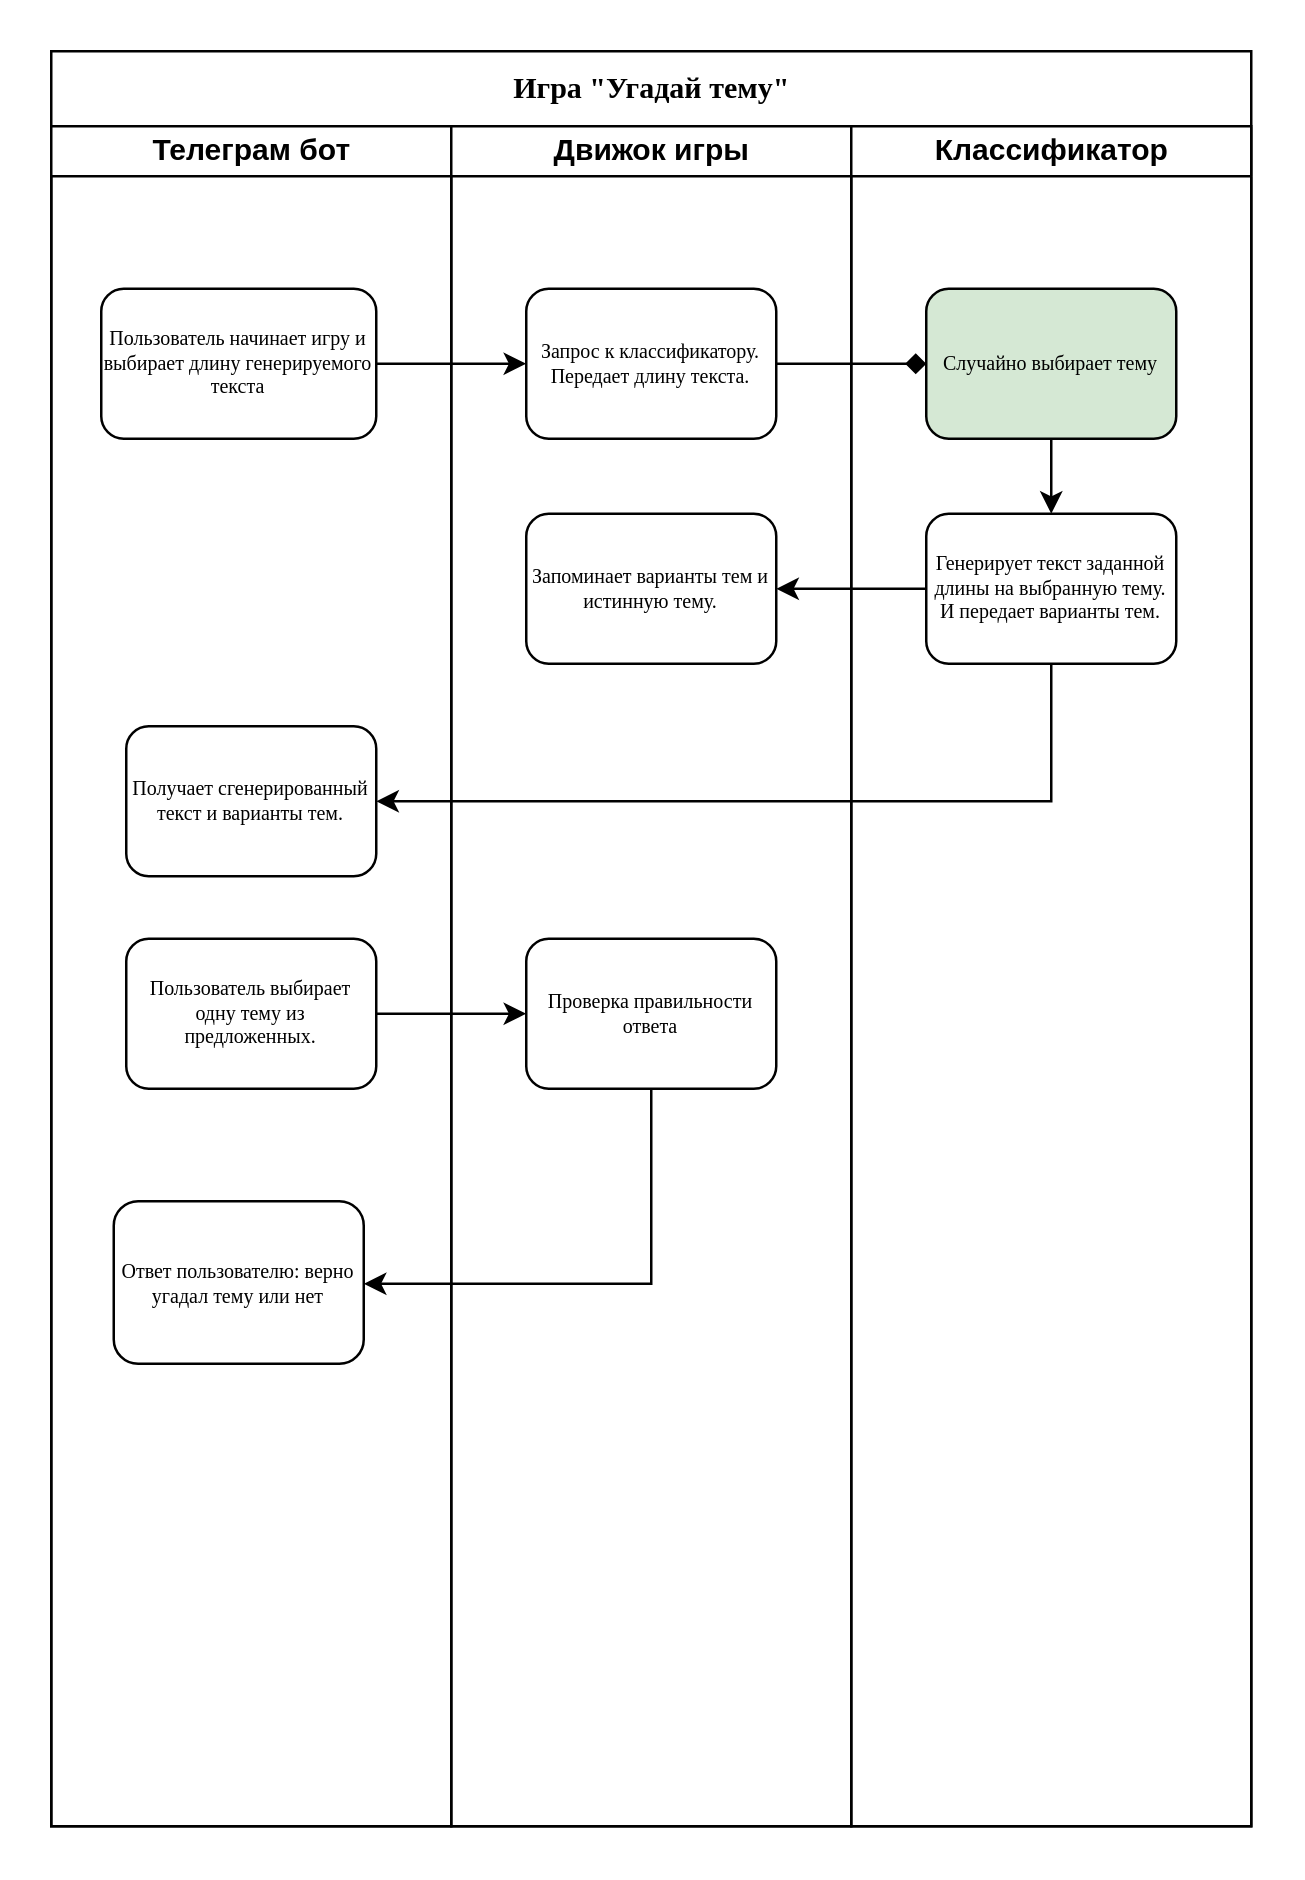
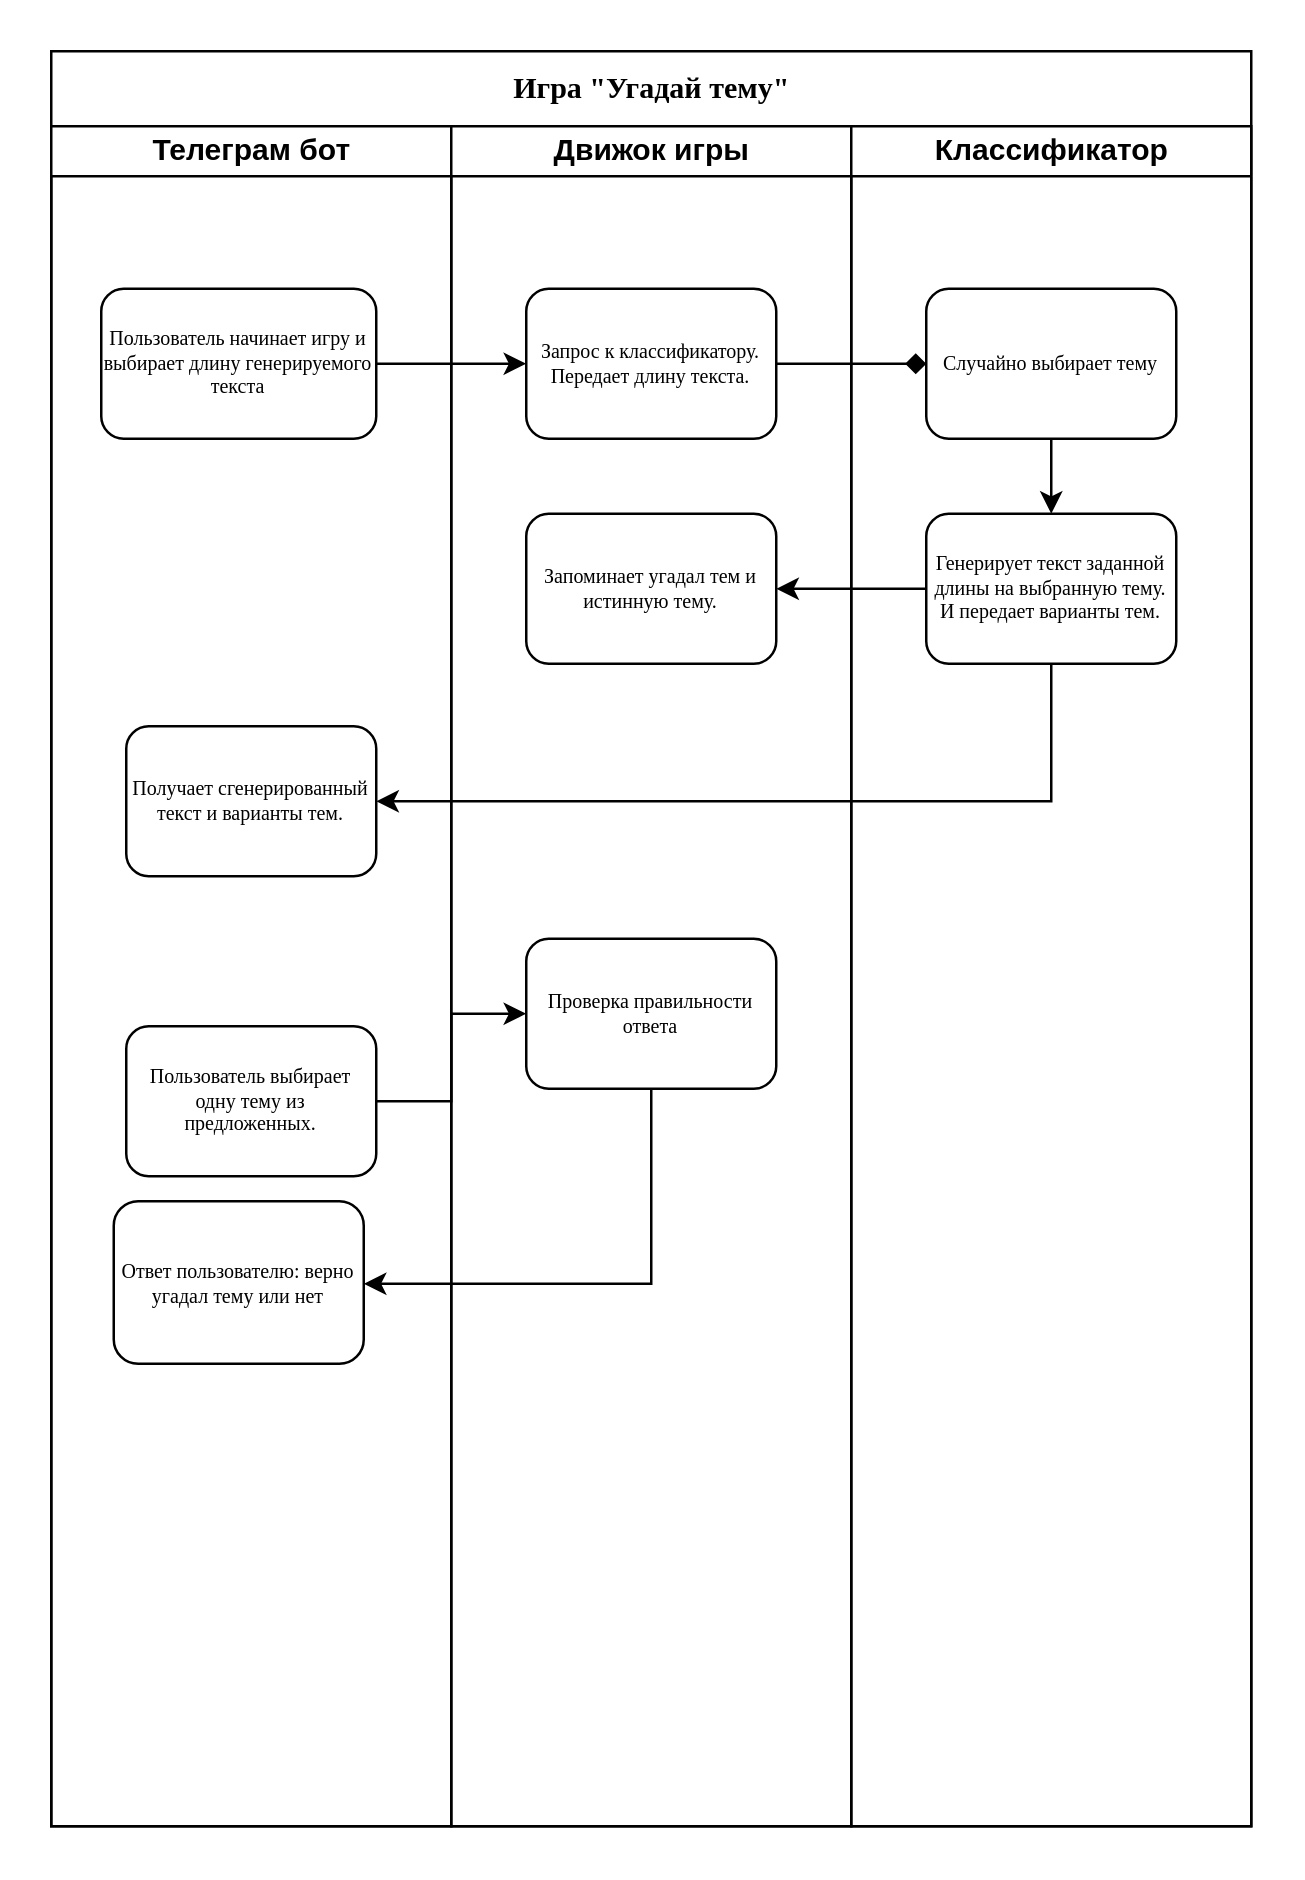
- <mxCell id="14" value="Случайно выбирает тему" style="rounded=1;whiteSpace=wrap;html=1;shadow=0;labelBackgroundColor=none;strokeWidth=1;fontFamily=Verdana;fontSize=8;align=center;fillColor=#d5e8d4;" parent="12" vertex="1"><mxGeometry x="30" y="65" width="100" height="60" as="geometry" /></mxCell>
+ <mxCell id="14" value="Случайно выбирает тему" style="rounded=1;whiteSpace=wrap;html=1;shadow=0;labelBackgroundColor=none;strokeWidth=1;fontFamily=Verdana;fontSize=8;align=center;" parent="12" vertex="1"><mxGeometry x="30" y="65" width="100" height="60" as="geometry" /></mxCell>
- <mxCell id="10" value="Запоминает варианты тем и истинную тему." style="rounded=1;whiteSpace=wrap;html=1;shadow=0;labelBackgroundColor=none;strokeWidth=1;fontFamily=Verdana;fontSize=8;align=center;" parent="8" vertex="1"><mxGeometry x="30" y="155" width="100" height="60" as="geometry" /></mxCell>
+ <mxCell id="10" value="Запоминает угадал тем и истинную тему." style="rounded=1;whiteSpace=wrap;html=1;shadow=0;labelBackgroundColor=none;strokeWidth=1;fontFamily=Verdana;fontSize=8;align=center;" parent="8" vertex="1"><mxGeometry x="30" y="155" width="100" height="60" as="geometry" /></mxCell>
- <mxCell id="7" value="Пользователь выбирает одну тему из предложенных." style="rounded=1;whiteSpace=wrap;html=1;shadow=0;labelBackgroundColor=none;strokeWidth=1;fontFamily=Verdana;fontSize=8;align=center;" parent="3" vertex="1"><mxGeometry x="30" y="325" width="100" height="60" as="geometry" /></mxCell>
+ <mxCell id="7" value="Пользователь выбирает одну тему из предложенных." style="rounded=1;whiteSpace=wrap;html=1;shadow=0;labelBackgroundColor=none;strokeWidth=1;fontFamily=Verdana;fontSize=8;align=center;" parent="3" vertex="1"><mxGeometry x="30" y="360" width="100" height="60" as="geometry" /></mxCell>
